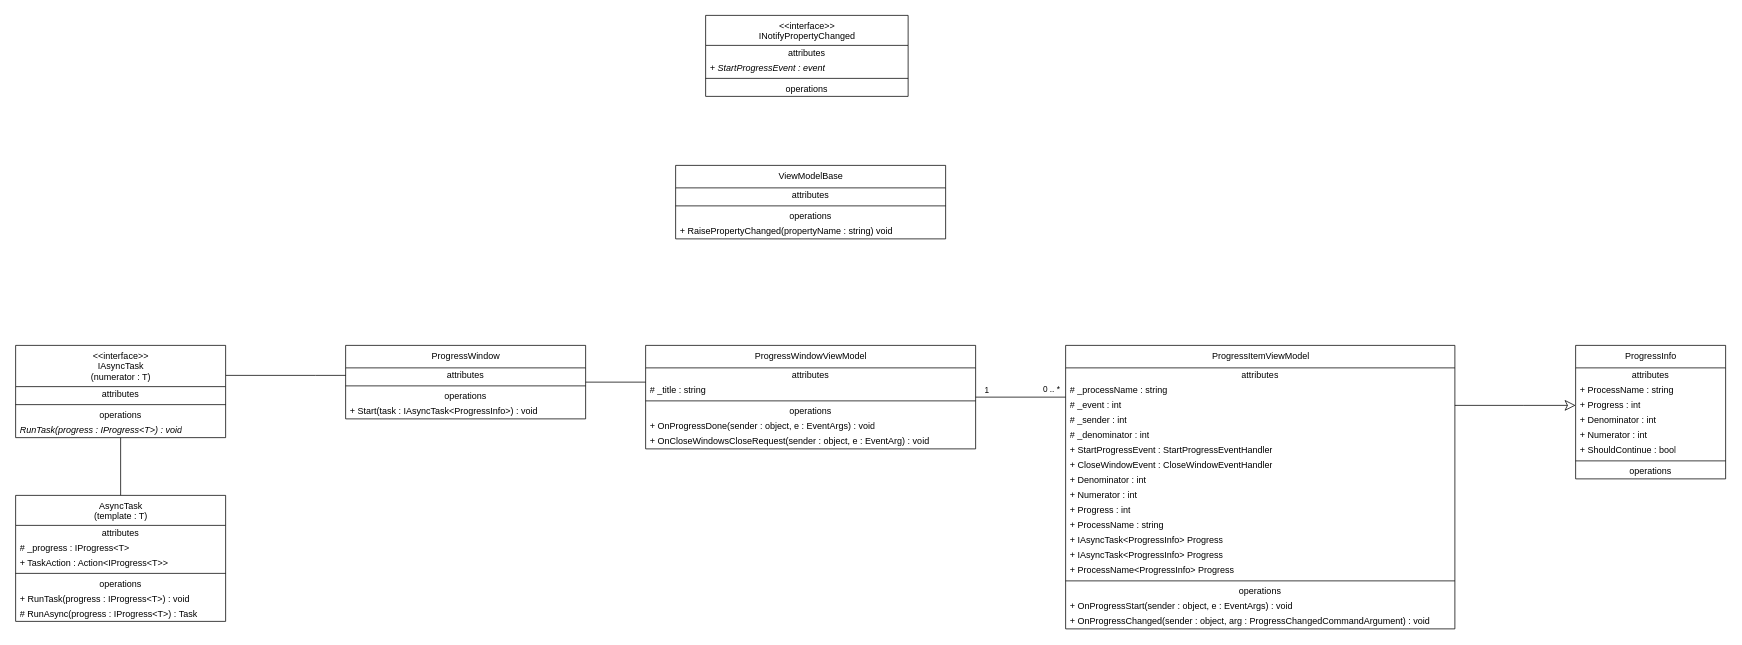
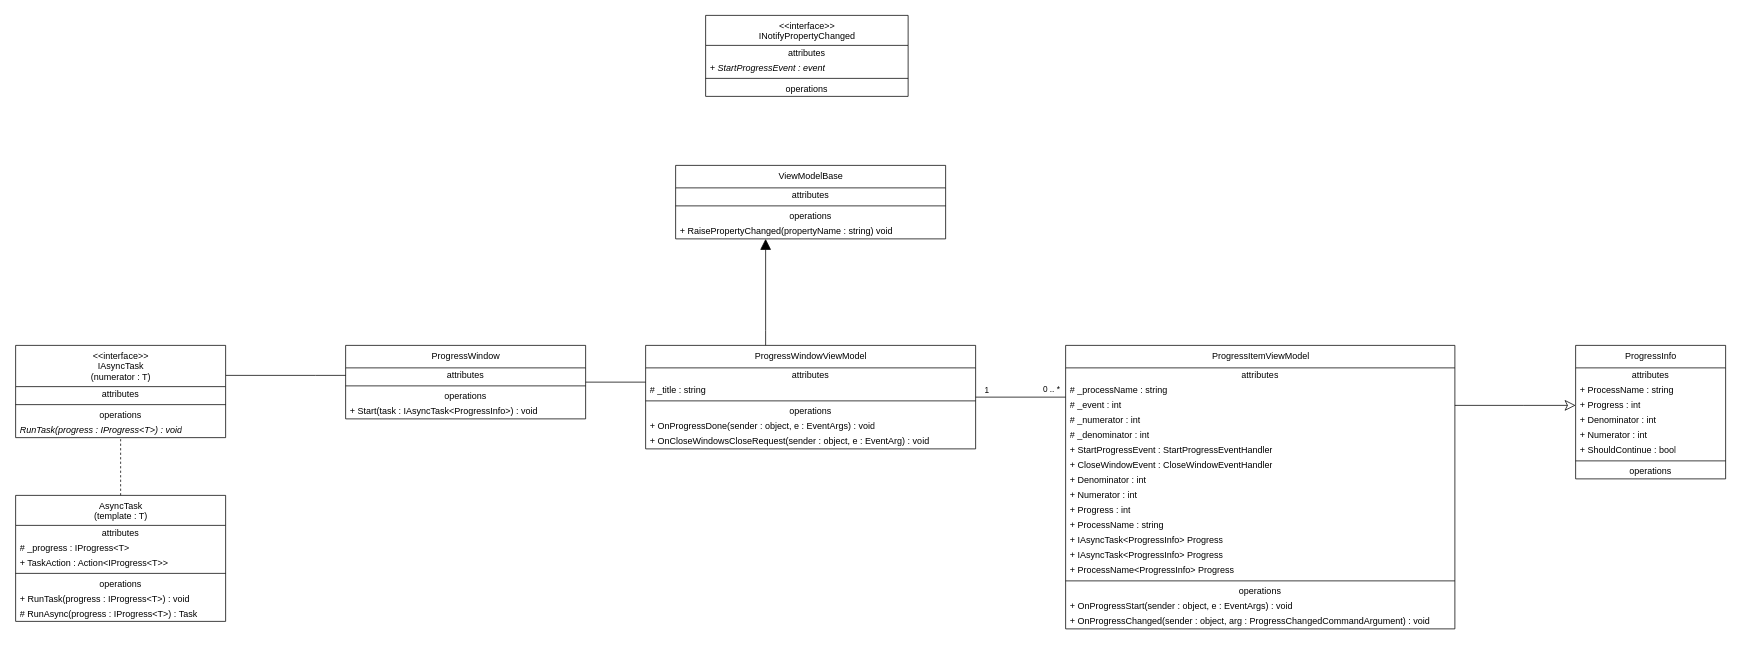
+ <mxCell id="8" style="edgeStyle=orthogonalEdgeStyle;rounded=0;orthogonalLoop=1;jettySize=auto;html=1;endArrow=block;endFill=1;endSize=12;" parent="1" source="11" target="18" edge="1"><mxGeometry relative="1" as="geometry"><Array as="points"><mxPoint x="1020" y="440" /><mxPoint x="1020" y="440" /></Array></mxGeometry></mxCell>
- <mxCell id="33" value="# _sender : int" style="text;html=1;strokeColor=none;fillColor=none;align=left;verticalAlign=middle;spacingLeft=4;spacingRight=4;overflow=hidden;rotatable=0;points=[[0,0.5],[1,0.5]];portConstraint=eastwest;" parent="29" vertex="1"><mxGeometry y="90" width="519" height="20" as="geometry" /></mxCell>
+ <mxCell id="33" value="# _numerator : int" style="text;html=1;strokeColor=none;fillColor=none;align=left;verticalAlign=middle;spacingLeft=4;spacingRight=4;overflow=hidden;rotatable=0;points=[[0,0.5],[1,0.5]];portConstraint=eastwest;" parent="29" vertex="1"><mxGeometry y="90" width="519" height="20" as="geometry" /></mxCell>
- <mxCell id="63" style="edgeStyle=orthogonalEdgeStyle;rounded=0;orthogonalLoop=1;jettySize=auto;html=1;endArrow=none;endFill=0;endSize=12;" parent="1" source="64" target="58" edge="1"><mxGeometry relative="1" as="geometry" /></mxCell>
+ <mxCell id="63" style="edgeStyle=orthogonalEdgeStyle;rounded=0;orthogonalLoop=1;jettySize=auto;html=1;endArrow=none;endFill=0;endSize=12;dashed=1;" parent="1" source="64" target="58" edge="1"><mxGeometry relative="1" as="geometry" /></mxCell>
